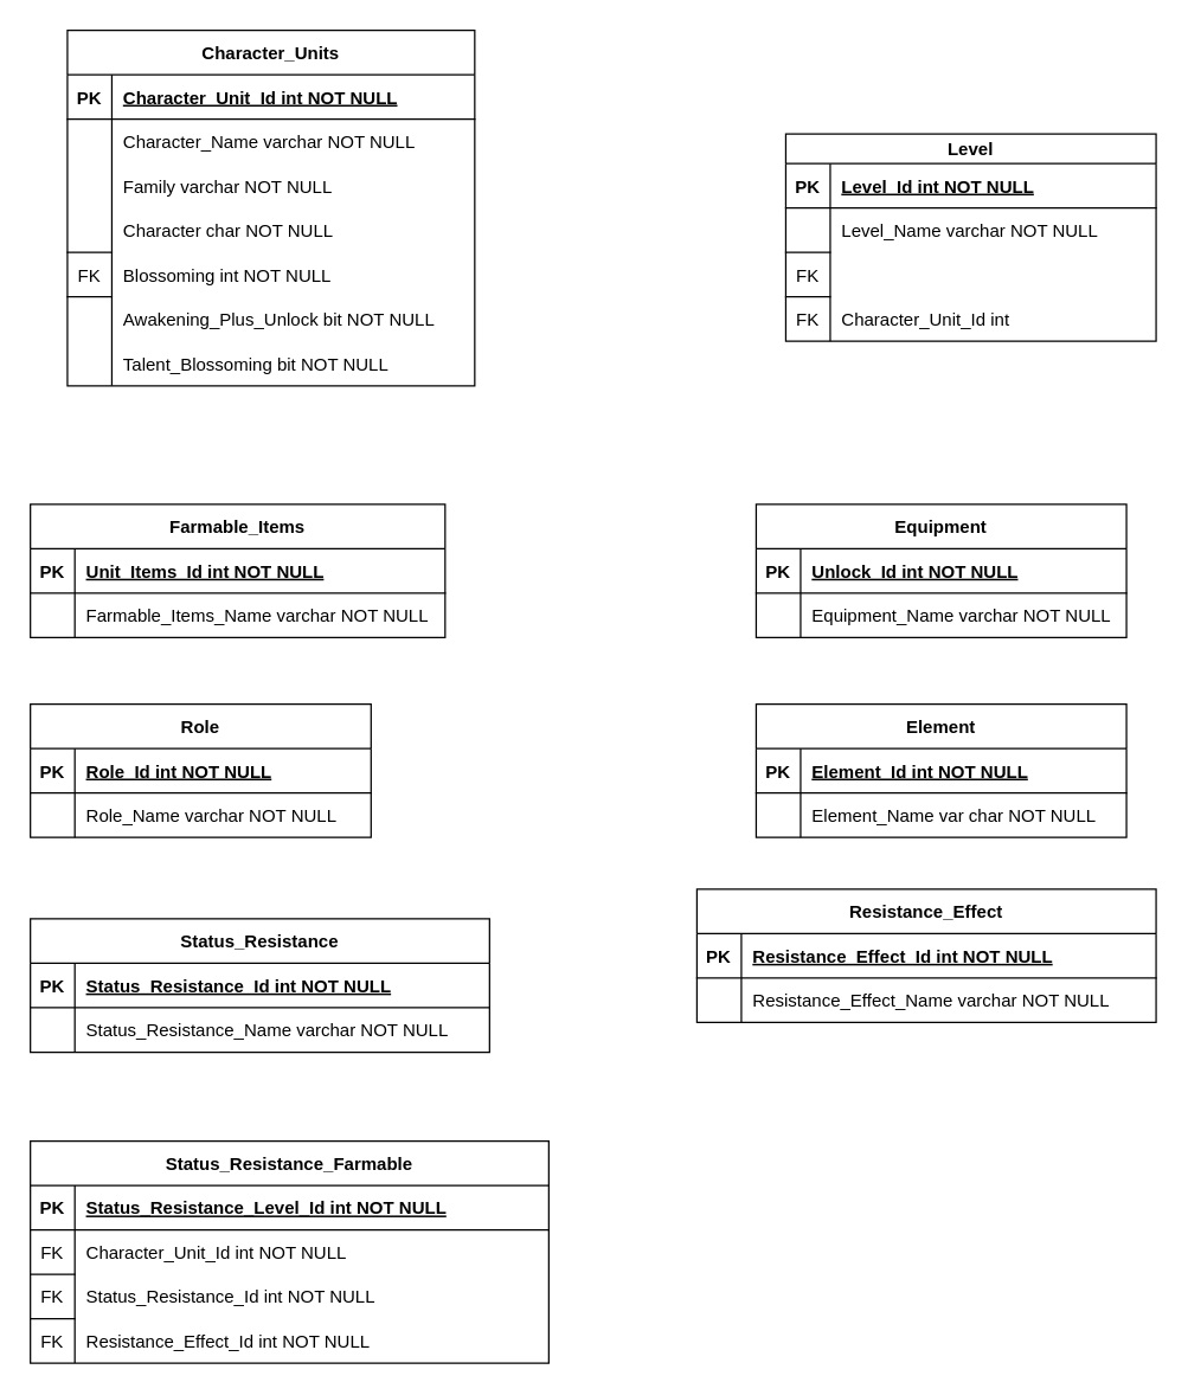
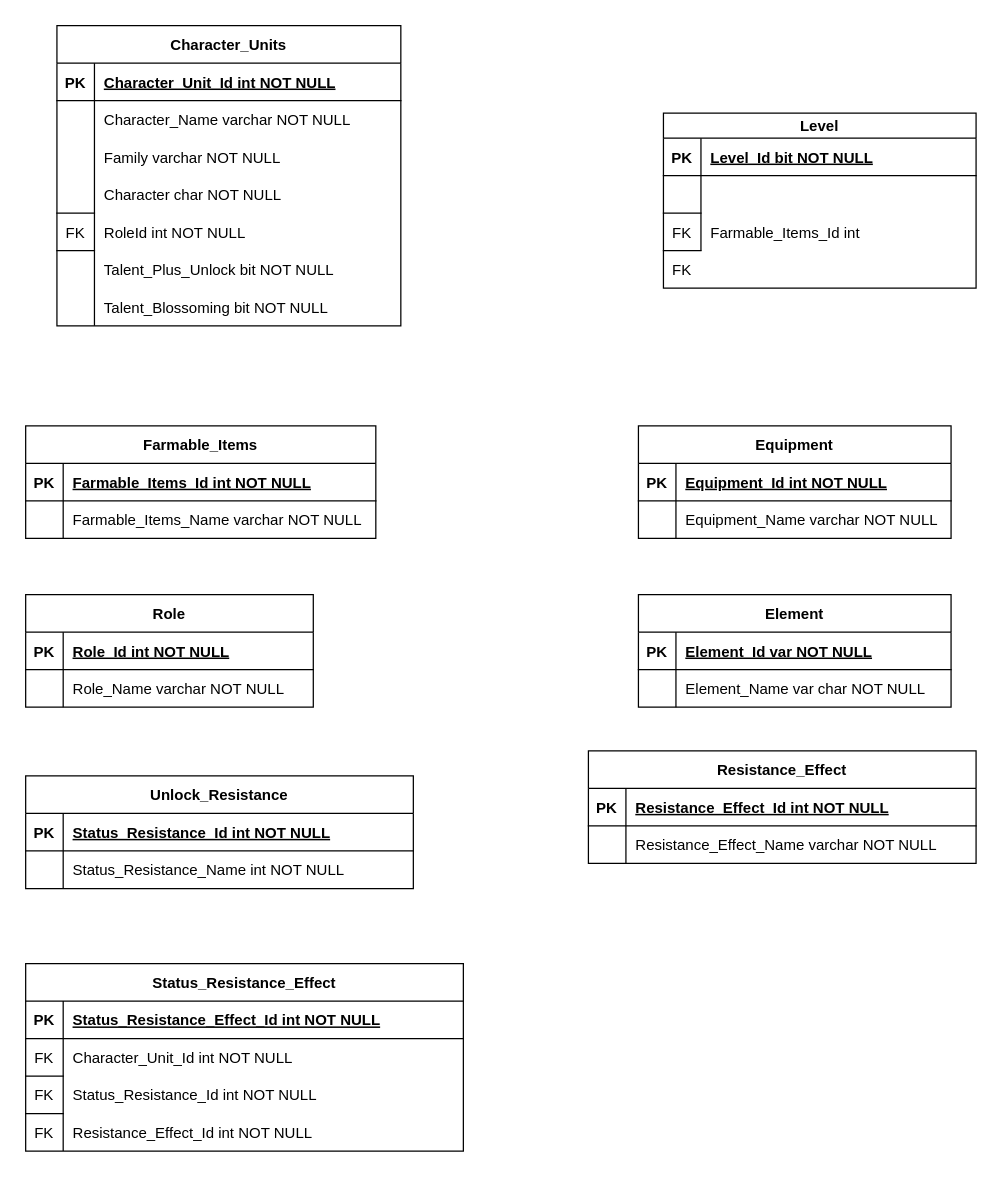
- <mxCell id="5" value="Level_Id int NOT NULL" style="shape=partialRectangle;overflow=hidden;connectable=0;fillColor=none;top=0;left=0;bottom=0;right=0;align=left;spacingLeft=6;fontStyle=5;" parent="3" vertex="1"><mxGeometry x="30" width="220" height="30" as="geometry"><mxRectangle width="220" height="30" as="alternateBounds" /></mxGeometry></mxCell>
+ <mxCell id="5" value="Level_Id bit NOT NULL" style="shape=partialRectangle;overflow=hidden;connectable=0;fillColor=none;top=0;left=0;bottom=0;right=0;align=left;spacingLeft=6;fontStyle=5;" parent="3" vertex="1"><mxGeometry x="30" width="220" height="30" as="geometry"><mxRectangle width="220" height="30" as="alternateBounds" /></mxGeometry></mxCell>
- <mxCell id="8" value="Level_Name varchar NOT NULL" style="shape=partialRectangle;overflow=hidden;connectable=0;fillColor=none;top=0;left=0;bottom=0;right=0;align=left;spacingLeft=6;" parent="6" vertex="1"><mxGeometry x="30" width="220" height="30" as="geometry"><mxRectangle width="220" height="30" as="alternateBounds" /></mxGeometry></mxCell>
+ <mxCell id="11" value="Farmable_Items_Id int " style="shape=partialRectangle;overflow=hidden;connectable=0;fillColor=none;top=0;left=0;bottom=0;right=0;align=left;spacingLeft=6;" parent="9" vertex="1"><mxGeometry x="30" width="220" height="30" as="geometry"><mxRectangle width="220" height="30" as="alternateBounds" /></mxGeometry></mxCell>
- <mxCell id="72" value="Blossoming int NOT NULL" style="shape=partialRectangle;connectable=0;fillColor=none;top=0;left=0;bottom=0;right=0;align=left;spacingLeft=6;overflow=hidden;comic=0;strokeColor=default;" vertex="1" parent="70"><mxGeometry x="30" width="245" height="30" as="geometry"><mxRectangle width="245" height="30" as="alternateBounds" /></mxGeometry></mxCell>
+ <mxCell id="72" value="RoleId int NOT NULL" style="shape=partialRectangle;connectable=0;fillColor=none;top=0;left=0;bottom=0;right=0;align=left;spacingLeft=6;overflow=hidden;comic=0;strokeColor=default;" vertex="1" parent="70"><mxGeometry x="30" width="245" height="30" as="geometry"><mxRectangle width="245" height="30" as="alternateBounds" /></mxGeometry></mxCell>
- <mxCell id="14" value="Character_Unit_Id int" style="shape=partialRectangle;overflow=hidden;connectable=0;fillColor=none;top=0;left=0;bottom=0;right=0;align=left;spacingLeft=6;" vertex="1" parent="12"><mxGeometry x="30" width="220" height="30" as="geometry"><mxRectangle width="220" height="30" as="alternateBounds" /></mxGeometry></mxCell>
- <mxCell id="75" value="Awakening_Plus_Unlock bit NOT NULL" style="shape=partialRectangle;connectable=0;fillColor=none;top=0;left=0;bottom=0;right=0;align=left;spacingLeft=6;overflow=hidden;comic=0;strokeColor=default;" vertex="1" parent="73"><mxGeometry x="30" width="245" height="30" as="geometry"><mxRectangle width="245" height="30" as="alternateBounds" /></mxGeometry></mxCell>
+ <mxCell id="75" value="Talent_Plus_Unlock bit NOT NULL" style="shape=partialRectangle;connectable=0;fillColor=none;top=0;left=0;bottom=0;right=0;align=left;spacingLeft=6;overflow=hidden;comic=0;strokeColor=default;" vertex="1" parent="73"><mxGeometry x="30" width="245" height="30" as="geometry"><mxRectangle width="245" height="30" as="alternateBounds" /></mxGeometry></mxCell>
- <mxCell id="18" value="Unit_Items_Id int NOT NULL" style="shape=partialRectangle;connectable=0;fillColor=none;top=0;left=0;bottom=0;right=0;align=left;spacingLeft=6;fontStyle=5;overflow=hidden;comic=0;strokeColor=default;" vertex="1" parent="16"><mxGeometry x="30" width="250" height="30" as="geometry"><mxRectangle width="250" height="30" as="alternateBounds" /></mxGeometry></mxCell>
+ <mxCell id="18" value="Farmable_Items_Id int NOT NULL" style="shape=partialRectangle;connectable=0;fillColor=none;top=0;left=0;bottom=0;right=0;align=left;spacingLeft=6;fontStyle=5;overflow=hidden;comic=0;strokeColor=default;" vertex="1" parent="16"><mxGeometry x="30" width="250" height="30" as="geometry"><mxRectangle width="250" height="30" as="alternateBounds" /></mxGeometry></mxCell>
- <mxCell id="25" value="Unlock_Id int NOT NULL" style="shape=partialRectangle;connectable=0;fillColor=none;top=0;left=0;bottom=0;right=0;align=left;spacingLeft=6;fontStyle=5;overflow=hidden;comic=0;strokeColor=default;" vertex="1" parent="23"><mxGeometry x="30" width="220" height="30" as="geometry"><mxRectangle width="220" height="30" as="alternateBounds" /></mxGeometry></mxCell>
+ <mxCell id="25" value="Equipment_Id int NOT NULL" style="shape=partialRectangle;connectable=0;fillColor=none;top=0;left=0;bottom=0;right=0;align=left;spacingLeft=6;fontStyle=5;overflow=hidden;comic=0;strokeColor=default;" vertex="1" parent="23"><mxGeometry x="30" width="220" height="30" as="geometry"><mxRectangle width="220" height="30" as="alternateBounds" /></mxGeometry></mxCell>
- <mxCell id="39" value="Element_Id int NOT NULL" style="shape=partialRectangle;connectable=0;fillColor=none;top=0;left=0;bottom=0;right=0;align=left;spacingLeft=6;fontStyle=5;overflow=hidden;comic=0;strokeColor=default;" vertex="1" parent="37"><mxGeometry x="30" width="220" height="30" as="geometry"><mxRectangle width="220" height="30" as="alternateBounds" /></mxGeometry></mxCell>
+ <mxCell id="39" value="Element_Id var NOT NULL" style="shape=partialRectangle;connectable=0;fillColor=none;top=0;left=0;bottom=0;right=0;align=left;spacingLeft=6;fontStyle=5;overflow=hidden;comic=0;strokeColor=default;" vertex="1" parent="37"><mxGeometry x="30" width="220" height="30" as="geometry"><mxRectangle width="220" height="30" as="alternateBounds" /></mxGeometry></mxCell>
- <mxCell id="43" value="Status_Resistance" style="shape=table;startSize=30;container=1;collapsible=1;childLayout=tableLayout;fixedRows=1;rowLines=0;fontStyle=1;align=center;resizeLast=1;comic=0;strokeColor=default;" vertex="1" parent="1"><mxGeometry x="20" y="620" width="310" height="90" as="geometry" /></mxCell>
+ <mxCell id="43" value="Unlock_Resistance" style="shape=table;startSize=30;container=1;collapsible=1;childLayout=tableLayout;fixedRows=1;rowLines=0;fontStyle=1;align=center;resizeLast=1;comic=0;strokeColor=default;" vertex="1" parent="1"><mxGeometry x="20" y="620" width="310" height="90" as="geometry" /></mxCell>
- <mxCell id="49" value="Status_Resistance_Name varchar NOT NULL" style="shape=partialRectangle;connectable=0;fillColor=none;top=0;left=0;bottom=0;right=0;align=left;spacingLeft=6;overflow=hidden;comic=0;strokeColor=default;" vertex="1" parent="47"><mxGeometry x="30" width="280" height="30" as="geometry"><mxRectangle width="280" height="30" as="alternateBounds" /></mxGeometry></mxCell>
+ <mxCell id="49" value="Status_Resistance_Name int NOT NULL" style="shape=partialRectangle;connectable=0;fillColor=none;top=0;left=0;bottom=0;right=0;align=left;spacingLeft=6;overflow=hidden;comic=0;strokeColor=default;" vertex="1" parent="47"><mxGeometry x="30" width="280" height="30" as="geometry"><mxRectangle width="280" height="30" as="alternateBounds" /></mxGeometry></mxCell>
- <mxCell id="79" value="Status_Resistance_Farmable" style="shape=table;startSize=30;container=1;collapsible=1;childLayout=tableLayout;fixedRows=1;rowLines=0;fontStyle=1;align=center;resizeLast=1;comic=0;strokeColor=default;" vertex="1" parent="1"><mxGeometry x="20" y="770" width="350" height="150" as="geometry" /></mxCell>
+ <mxCell id="79" value="Status_Resistance_Effect" style="shape=table;startSize=30;container=1;collapsible=1;childLayout=tableLayout;fixedRows=1;rowLines=0;fontStyle=1;align=center;resizeLast=1;comic=0;strokeColor=default;" vertex="1" parent="1"><mxGeometry x="20" y="770" width="350" height="150" as="geometry" /></mxCell>
- <mxCell id="82" value="Status_Resistance_Level_Id int NOT NULL" style="shape=partialRectangle;connectable=0;fillColor=none;top=0;left=0;bottom=0;right=0;align=left;spacingLeft=6;fontStyle=5;overflow=hidden;comic=0;strokeColor=default;" vertex="1" parent="80"><mxGeometry x="30" width="320" height="30" as="geometry"><mxRectangle width="320" height="30" as="alternateBounds" /></mxGeometry></mxCell>
+ <mxCell id="82" value="Status_Resistance_Effect_Id int NOT NULL" style="shape=partialRectangle;connectable=0;fillColor=none;top=0;left=0;bottom=0;right=0;align=left;spacingLeft=6;fontStyle=5;overflow=hidden;comic=0;strokeColor=default;" vertex="1" parent="80"><mxGeometry x="30" width="320" height="30" as="geometry"><mxRectangle width="320" height="30" as="alternateBounds" /></mxGeometry></mxCell>
